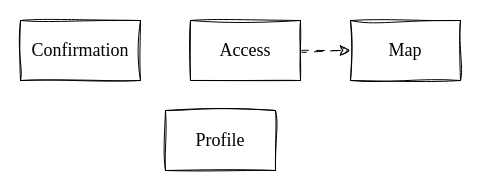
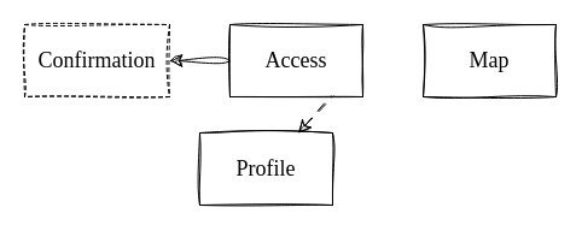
- <mxCell id="5" value="Confirmation" style="rounded=0;whiteSpace=wrap;html=1;sketch=1;hachureGap=4;jiggle=2;curveFitting=1;fontSize=18;fontFamily=Architects Daughter;fontSource=https%3A%2F%2Ffonts.googleapis.com%2Fcss%3Ffamily%3DArchitects%2BDaughter;" vertex="1" parent="1"><mxGeometry x="20" y="20" width="120" height="60" as="geometry" /></mxCell>
+ <mxCell id="5" value="Confirmation" style="rounded=0;whiteSpace=wrap;html=1;sketch=1;hachureGap=4;jiggle=2;curveFitting=1;fontSize=18;fontFamily=Architects Daughter;fontSource=https%3A%2F%2Ffonts.googleapis.com%2Fcss%3Ffamily%3DArchitects%2BDaughter;dashed=1;" vertex="1" parent="1"><mxGeometry x="20" y="20" width="120" height="60" as="geometry" /></mxCell>
+ <mxCell id="2" style="edgeStyle=none;curved=1;sketch=1;hachureGap=4;jiggle=2;curveFitting=1;orthogonalLoop=1;jettySize=auto;html=1;exitX=0;exitY=0.5;exitDx=0;exitDy=0;entryX=1;entryY=0.5;entryDx=0;entryDy=0;fontSize=12;startSize=8;endSize=8;" edge="1" parent="1" source="4" target="5"><mxGeometry relative="1" as="geometry" /></mxCell>
- <mxCell id="3" style="edgeStyle=none;curved=1;sketch=1;hachureGap=4;jiggle=2;curveFitting=1;orthogonalLoop=1;jettySize=auto;html=1;exitX=1;exitY=0.5;exitDx=0;exitDy=0;entryX=0;entryY=0.5;entryDx=0;entryDy=0;fontSize=12;startSize=8;endSize=8;dashed=1;dashPattern=8 8;" edge="1" parent="1" source="4" target="6"><mxGeometry relative="1" as="geometry" /></mxCell>
+ <mxCell id="3" style="edgeStyle=none;curved=1;sketch=1;hachureGap=4;jiggle=2;curveFitting=1;orthogonalLoop=1;jettySize=auto;html=1;exitX=1;exitY=0.5;exitDx=0;exitDy=0;fontSize=12;startSize=8;endSize=8;dashed=1;dashPattern=8 8;" edge="1" parent="1" source="4" target="7"><mxGeometry relative="1" as="geometry" /></mxCell>
